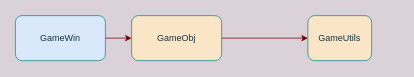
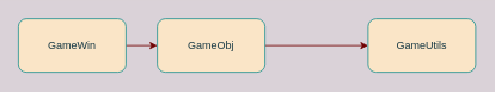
- <mxCell id="3" value="GameWin" style="rounded=1;whiteSpace=wrap;html=1;sketch=0;fontColor=#143642;strokeColor=#0F8B8D;fillColor=#dae8fc;" parent="1" vertex="1"><mxGeometry x="20" y="20" width="120" height="60" as="geometry" /></mxCell>
+ <mxCell id="3" value="GameWin" style="rounded=1;whiteSpace=wrap;html=1;sketch=0;fontColor=#143642;strokeColor=#0F8B8D;fillColor=#FAE5C7;" parent="1" vertex="1"><mxGeometry x="20" y="20" width="120" height="60" as="geometry" /></mxCell>
- <mxCell id="6" value="GameUtils" style="rounded=1;whiteSpace=wrap;html=1;sketch=0;fontColor=#143642;strokeColor=#0F8B8D;fillColor=#FAE5C7;" parent="1" vertex="1"><mxGeometry x="410" y="20" width="85" height="60" as="geometry" /></mxCell>
+ <mxCell id="6" value="GameUtils" style="rounded=1;whiteSpace=wrap;html=1;sketch=0;fontColor=#143642;strokeColor=#0F8B8D;fillColor=#FAE5C7;" parent="1" vertex="1"><mxGeometry x="410" y="20" width="120" height="60" as="geometry" /></mxCell>
